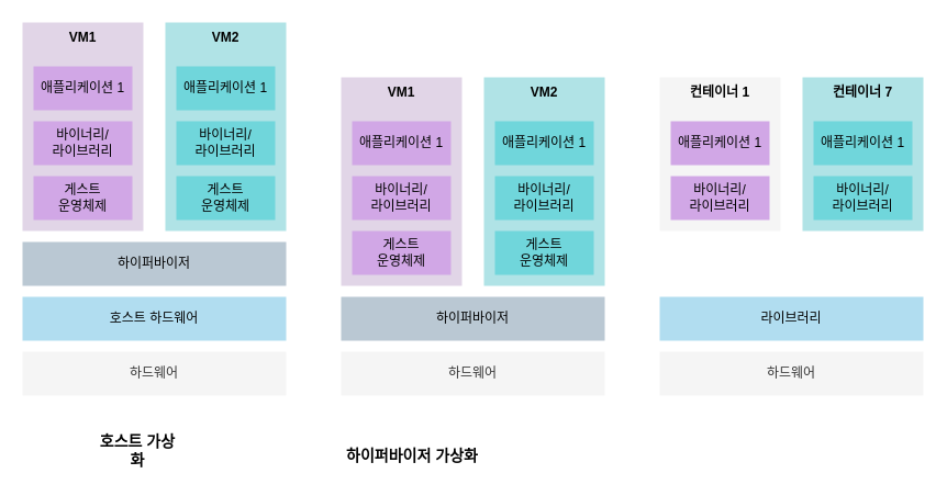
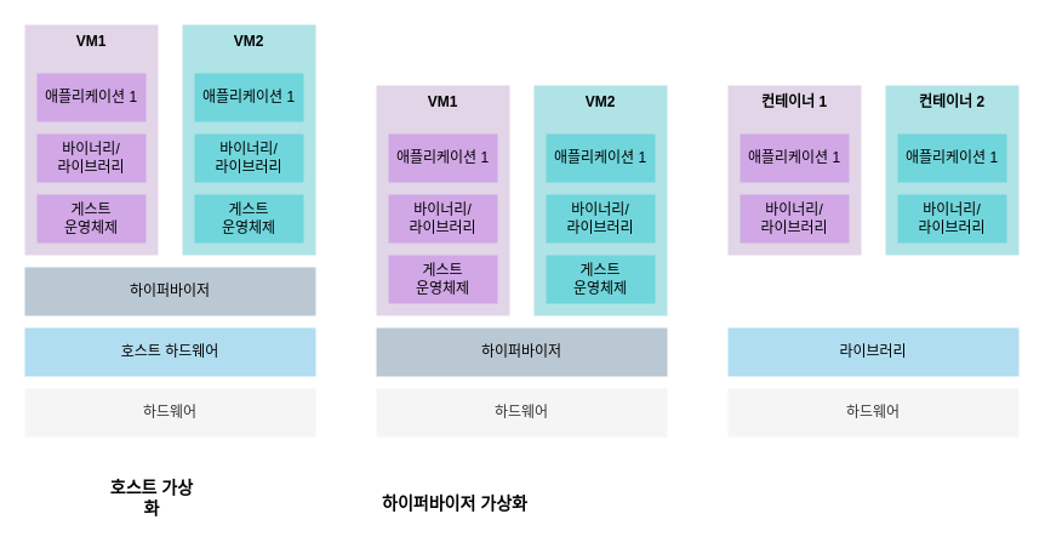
- <mxCell id="2" value="컨테이너 1" style="rounded=0;whiteSpace=wrap;html=1;verticalAlign=top;fontStyle=1;fillColor=#f5f5f5;strokeColor=none;" vertex="1" parent="1"><mxGeometry x="600" y="70" width="110" height="140" as="geometry" /></mxCell>
+ <mxCell id="2" value="컨테이너 1" style="rounded=0;whiteSpace=wrap;html=1;verticalAlign=top;fontStyle=1;fillColor=#e1d5e7;strokeColor=none;" vertex="1" parent="1"><mxGeometry x="600" y="70" width="110" height="140" as="geometry" /></mxCell>
- <mxCell id="5" value="컨테이너 7" style="rounded=0;whiteSpace=wrap;html=1;verticalAlign=top;fontStyle=1;fillColor=#b0e3e6;strokeColor=none;" vertex="1" parent="1"><mxGeometry x="730" y="70" width="110" height="140" as="geometry" /></mxCell>
+ <mxCell id="5" value="컨테이너 2" style="rounded=0;whiteSpace=wrap;html=1;verticalAlign=top;fontStyle=1;fillColor=#b0e3e6;strokeColor=none;" vertex="1" parent="1"><mxGeometry x="730" y="70" width="110" height="140" as="geometry" /></mxCell>
